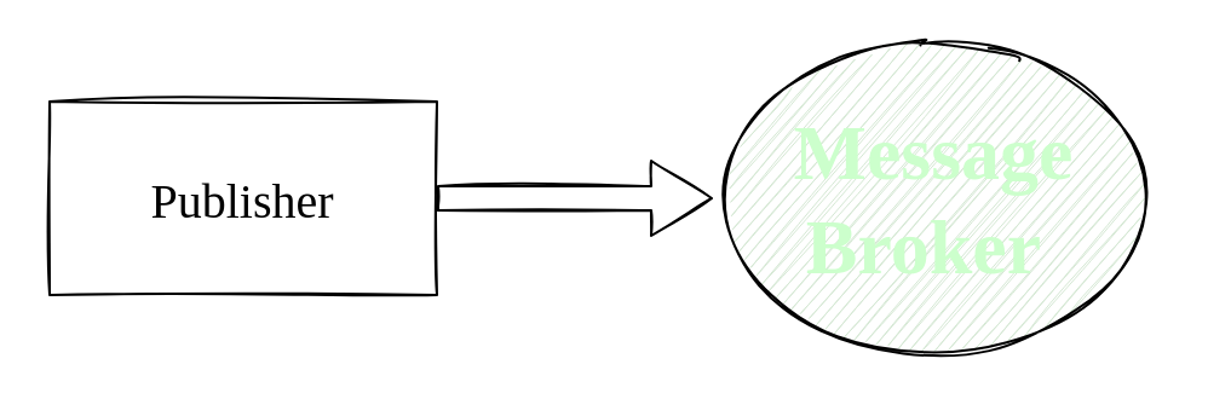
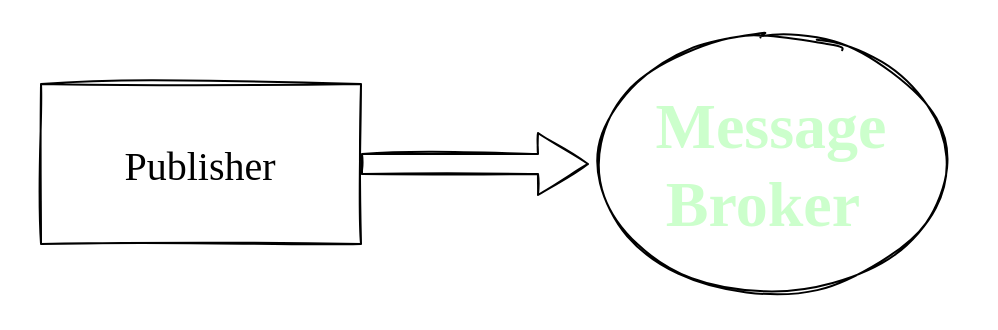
- <mxCell id="3" value="&lt;font style=&quot;font-size: 32px&quot; color=&quot;#ccffcc&quot;&gt;&lt;b&gt;Message&lt;br&gt;Broker&amp;nbsp;&lt;/b&gt;&lt;/font&gt;" style="ellipse;whiteSpace=wrap;html=1;sketch=1;hachureGap=4;fontFamily=Architects Daughter;fontSource=https%3A%2F%2Ffonts.googleapis.com%2Fcss%3Ffamily%3DArchitects%2BDaughter;fontSize=20;fillColor=#d5e8d4;" vertex="1" parent="1"><mxGeometry x="294" y="20" width="183" height="123" as="geometry" /></mxCell>
+ <mxCell id="3" value="&lt;font style=&quot;font-size: 32px&quot; color=&quot;#ccffcc&quot;&gt;&lt;b&gt;Message&lt;br&gt;Broker&amp;nbsp;&lt;/b&gt;&lt;/font&gt;" style="ellipse;whiteSpace=wrap;html=1;sketch=1;hachureGap=4;fontFamily=Architects Daughter;fontSource=https%3A%2F%2Ffonts.googleapis.com%2Fcss%3Ffamily%3DArchitects%2BDaughter;fontSize=20;" vertex="1" parent="1"><mxGeometry x="294" y="20" width="183" height="123" as="geometry" /></mxCell>
